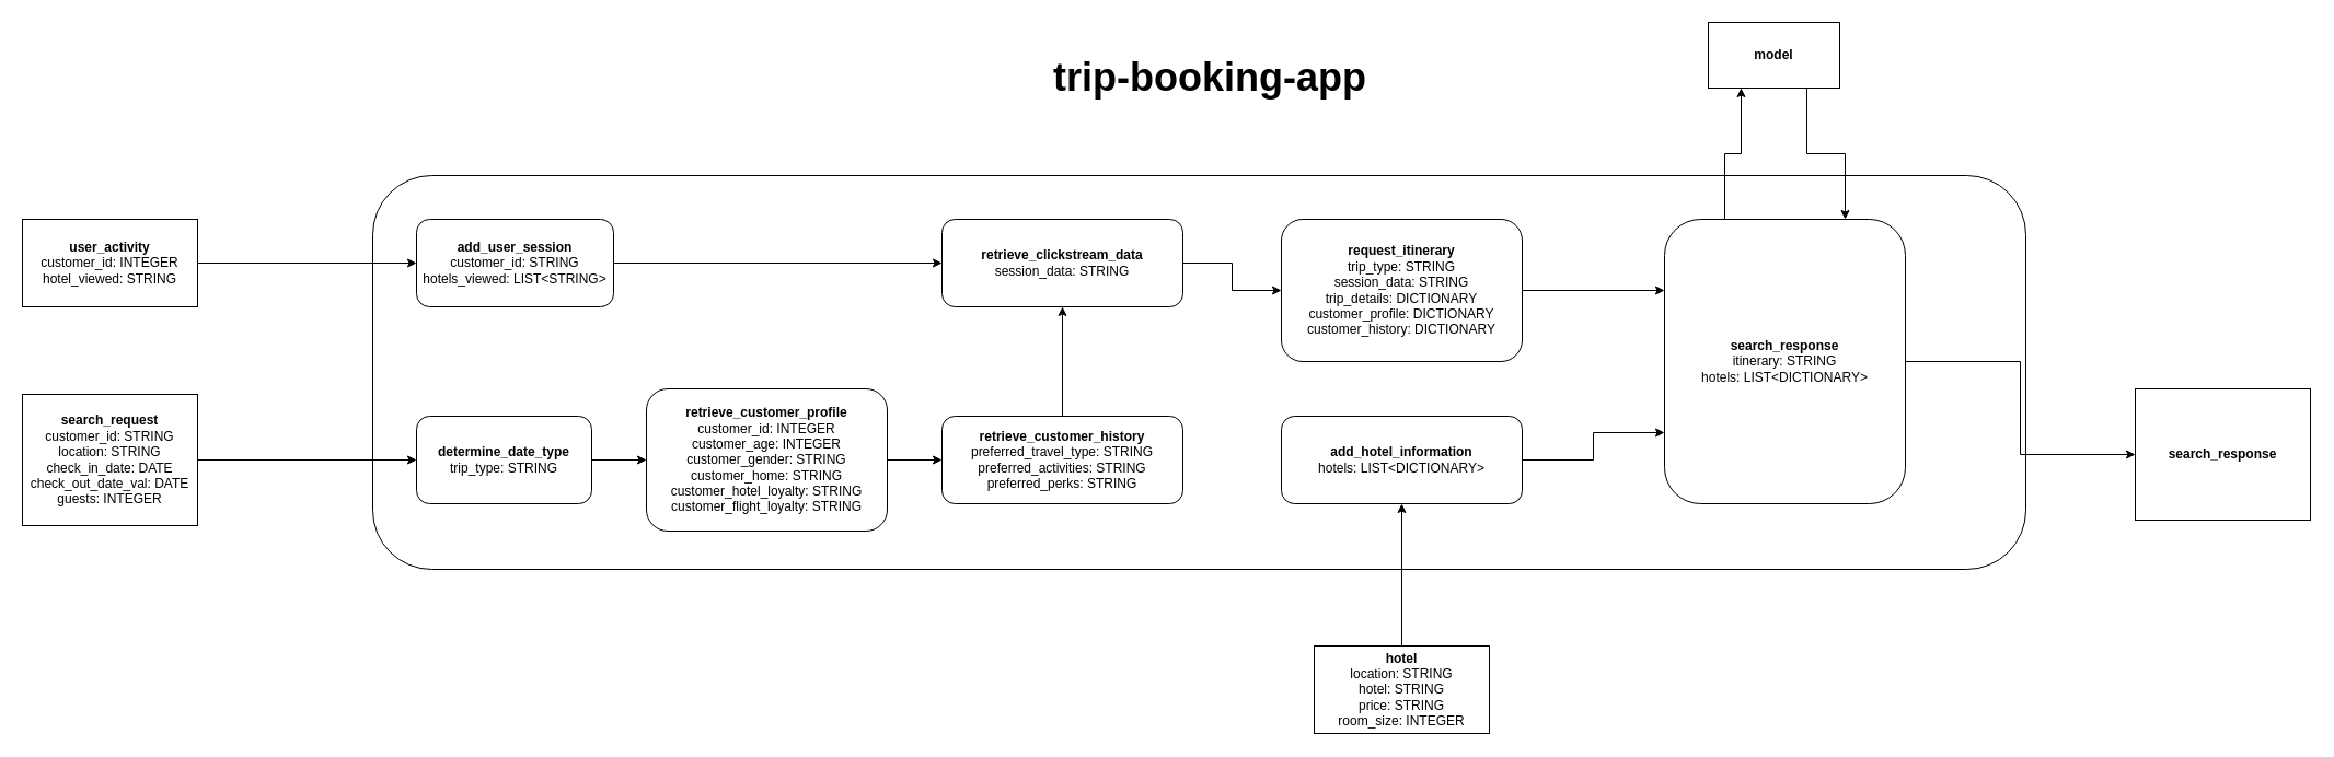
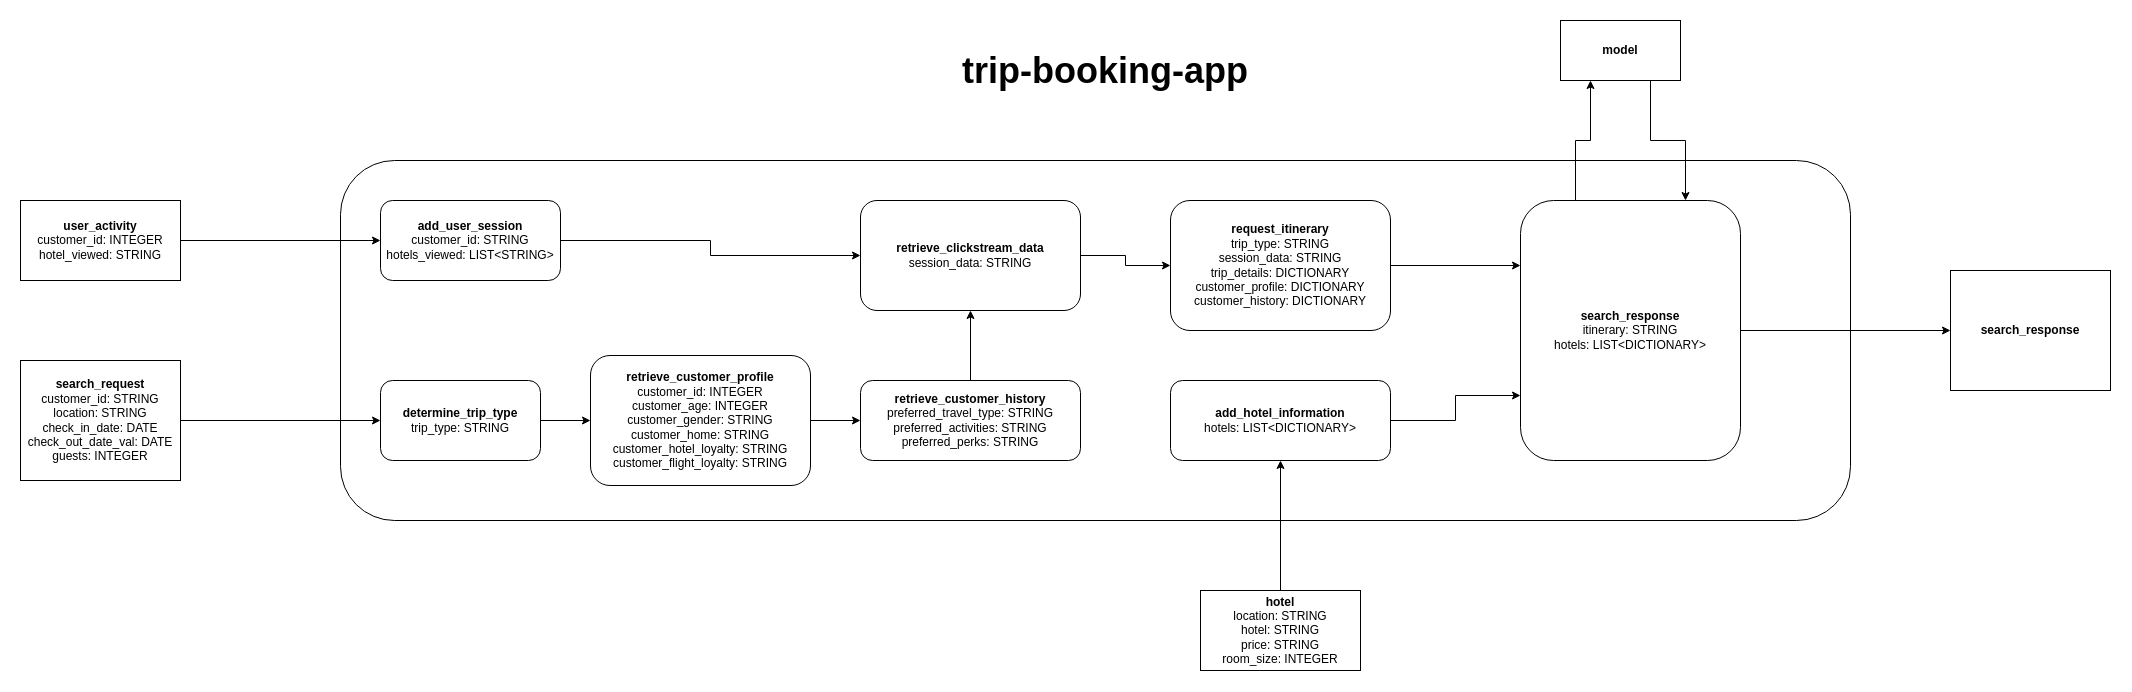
- <mxCell id="16" value="&lt;b&gt;retrieve_clickstream_data&lt;/b&gt;&lt;br&gt;session_data: STRING" style="rounded=1;whiteSpace=wrap;html=1;" vertex="1" parent="1"><mxGeometry x="860" y="200" width="220" height="80" as="geometry" /></mxCell>
+ <mxCell id="16" value="&lt;b&gt;retrieve_clickstream_data&lt;/b&gt;&lt;br&gt;session_data: STRING" style="rounded=1;whiteSpace=wrap;html=1;" vertex="1" parent="1"><mxGeometry x="860" y="200" width="220" height="110" as="geometry" /></mxCell>
- <mxCell id="26" value="&lt;b&gt;search_response&lt;/b&gt;" style="rounded=0;whiteSpace=wrap;html=1;" vertex="1" parent="1"><mxGeometry x="1950" y="355" width="160" height="120" as="geometry" /></mxCell>
+ <mxCell id="26" value="&lt;b&gt;search_response&lt;/b&gt;" style="rounded=0;whiteSpace=wrap;html=1;" vertex="1" parent="1"><mxGeometry x="1950" y="270" width="160" height="120" as="geometry" /></mxCell>
- <mxCell id="10" value="&lt;b&gt;determine_date_type&lt;/b&gt;&lt;br&gt;trip_type: STRING" style="rounded=1;whiteSpace=wrap;html=1;" vertex="1" parent="1"><mxGeometry x="380" y="380" width="160" height="80" as="geometry" /></mxCell>
+ <mxCell id="10" value="&lt;b&gt;determine_trip_type&lt;/b&gt;&lt;br&gt;trip_type: STRING" style="rounded=1;whiteSpace=wrap;html=1;" vertex="1" parent="1"><mxGeometry x="380" y="380" width="160" height="80" as="geometry" /></mxCell>
